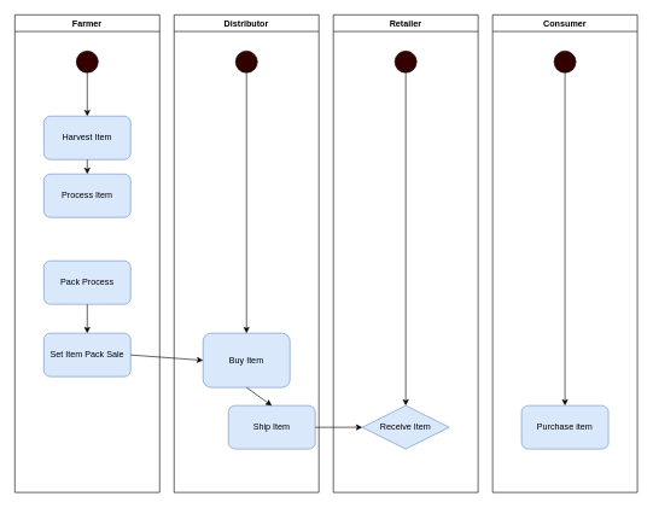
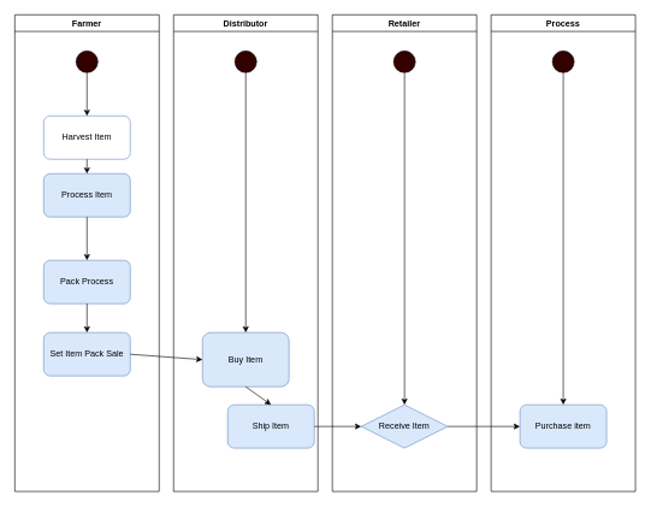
- <mxCell id="23" value="Consumer" style="swimlane;" vertex="1" parent="1"><mxGeometry x="680" y="20" width="200" height="660" as="geometry" /></mxCell>
+ <mxCell id="23" value="Process" style="swimlane;" vertex="1" parent="1"><mxGeometry x="680" y="20" width="200" height="660" as="geometry" /></mxCell>
- <mxCell id="4" value="Harvest Item" style="rounded=1;whiteSpace=wrap;html=1;fillColor=#dae8fc;strokeColor=#6c8ebf;" vertex="1" parent="2"><mxGeometry x="40" y="140" width="120" height="60" as="geometry" /></mxCell>
+ <mxCell id="4" value="Harvest Item" style="rounded=1;whiteSpace=wrap;html=1;fillColor=#ffffff;strokeColor=#6c8ebf;" vertex="1" parent="2"><mxGeometry x="40" y="140" width="120" height="60" as="geometry" /></mxCell>
+ <mxCell id="10" value="" style="endArrow=classic;html=1;rounded=0;exitX=0.5;exitY=1;exitDx=0;exitDy=0;entryX=0.5;entryY=0;entryDx=0;entryDy=0;" edge="1" parent="2" source="7" target="6"><mxGeometry width="50" height="50" relative="1" as="geometry"><mxPoint x="120" y="100" as="sourcePoint" /><mxPoint x="120" y="160" as="targetPoint" /></mxGeometry></mxCell>
+ <mxCell id="28" value="" style="endArrow=classic;html=1;rounded=0;exitX=1;exitY=0.5;exitDx=0;exitDy=0;entryX=0;entryY=0.5;entryDx=0;entryDy=0;" edge="1" parent="1" source="22" target="26"><mxGeometry width="50" height="50" relative="1" as="geometry"><mxPoint x="780" y="520" as="sourcePoint" /><mxPoint x="570" y="470" as="targetPoint" /></mxGeometry></mxCell>
